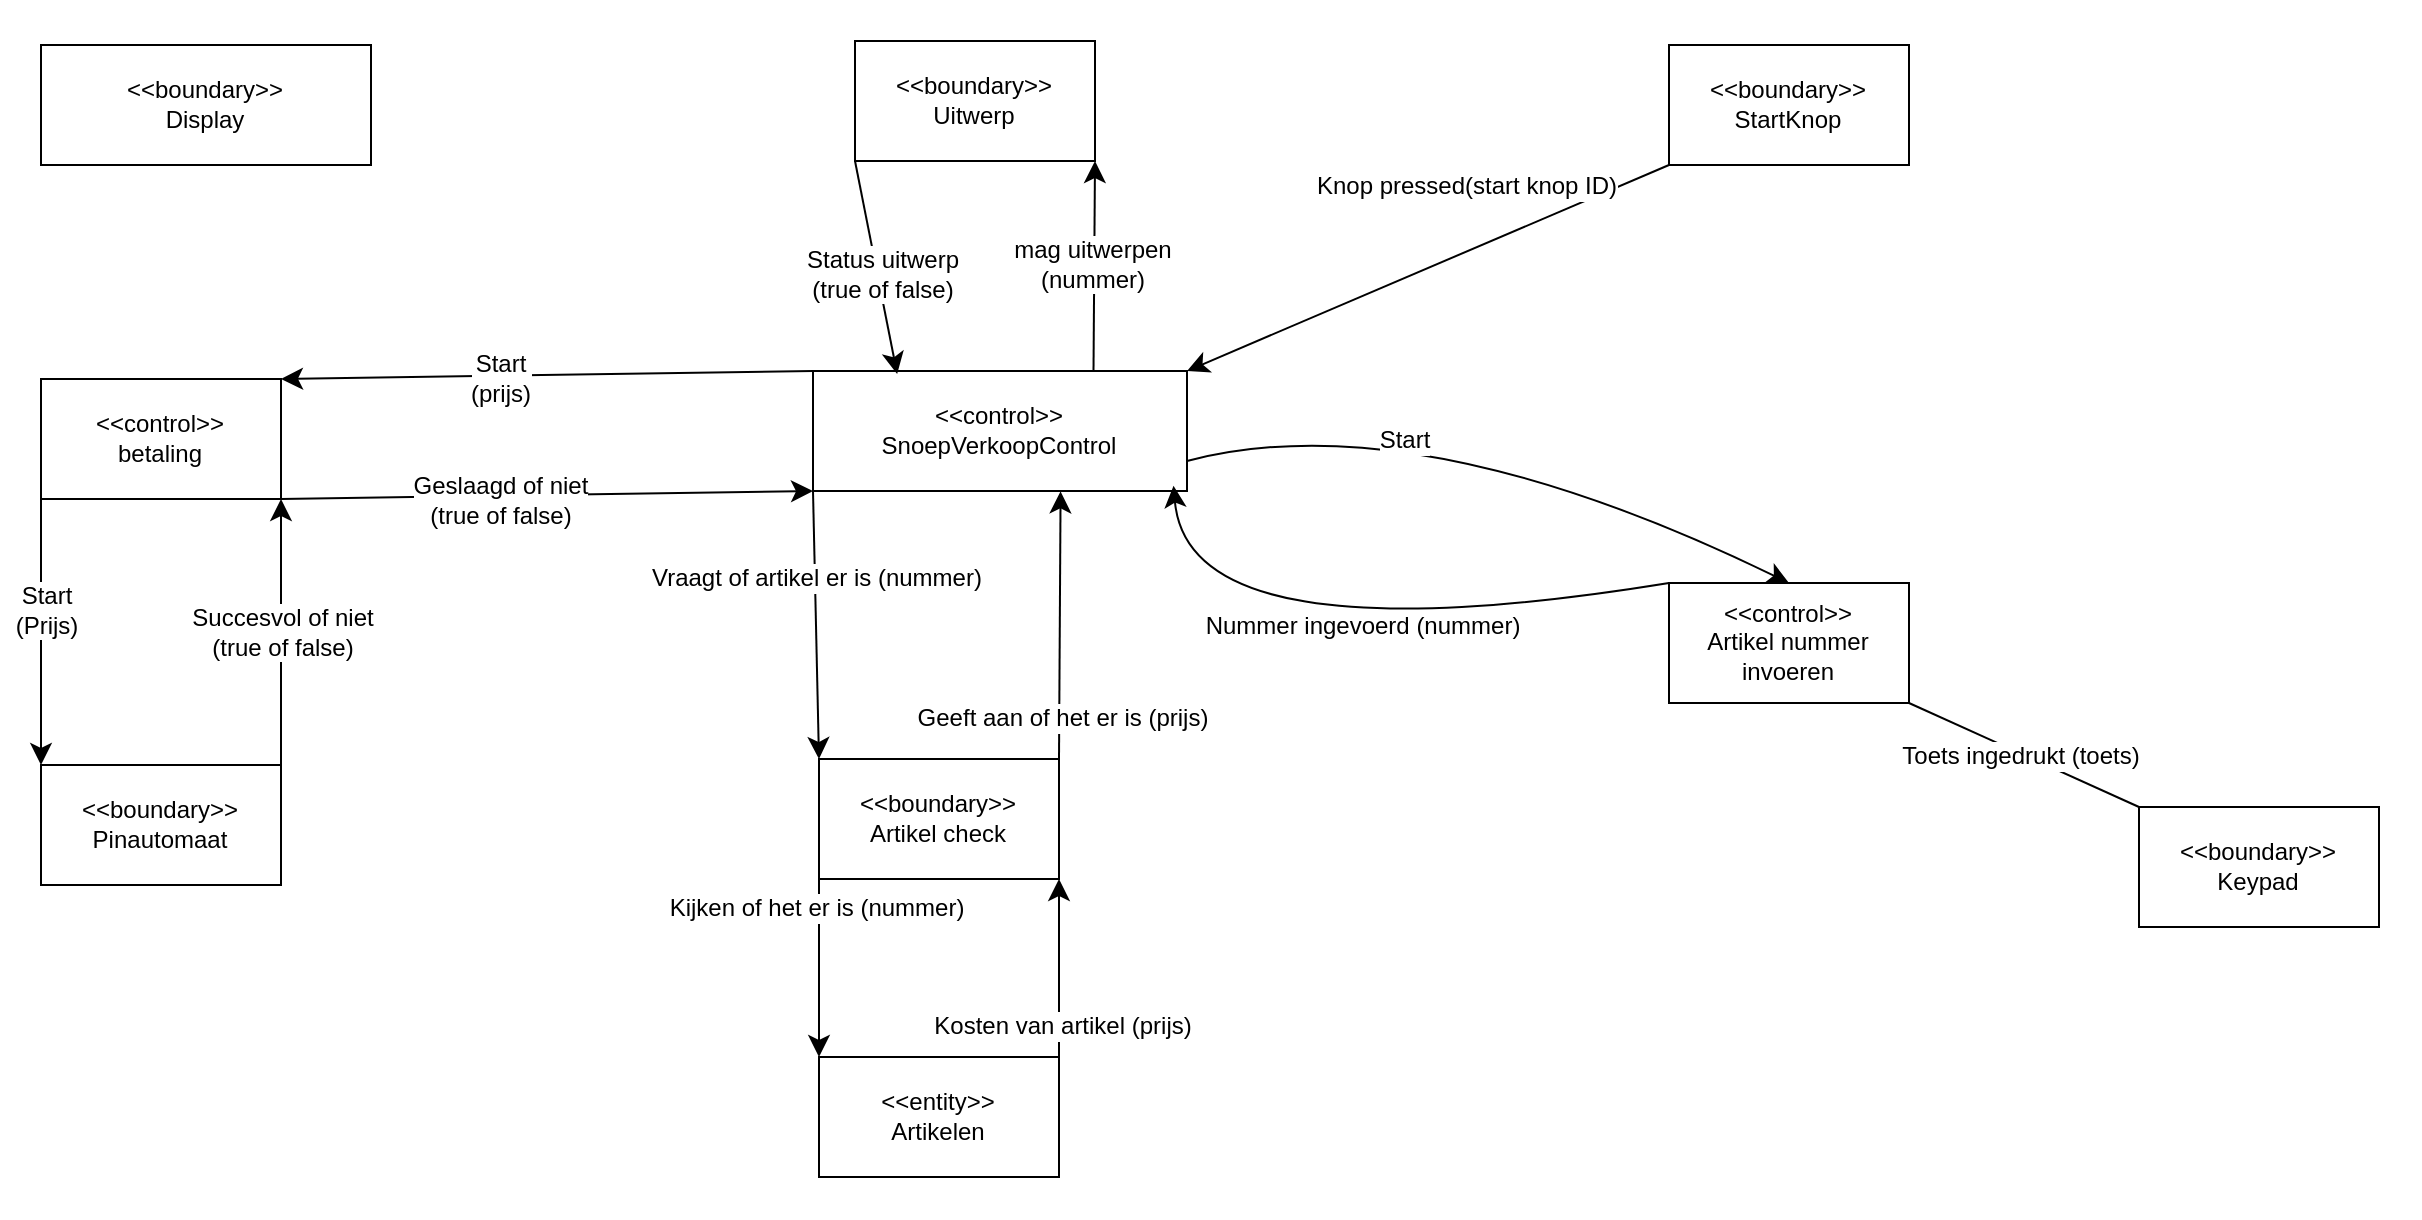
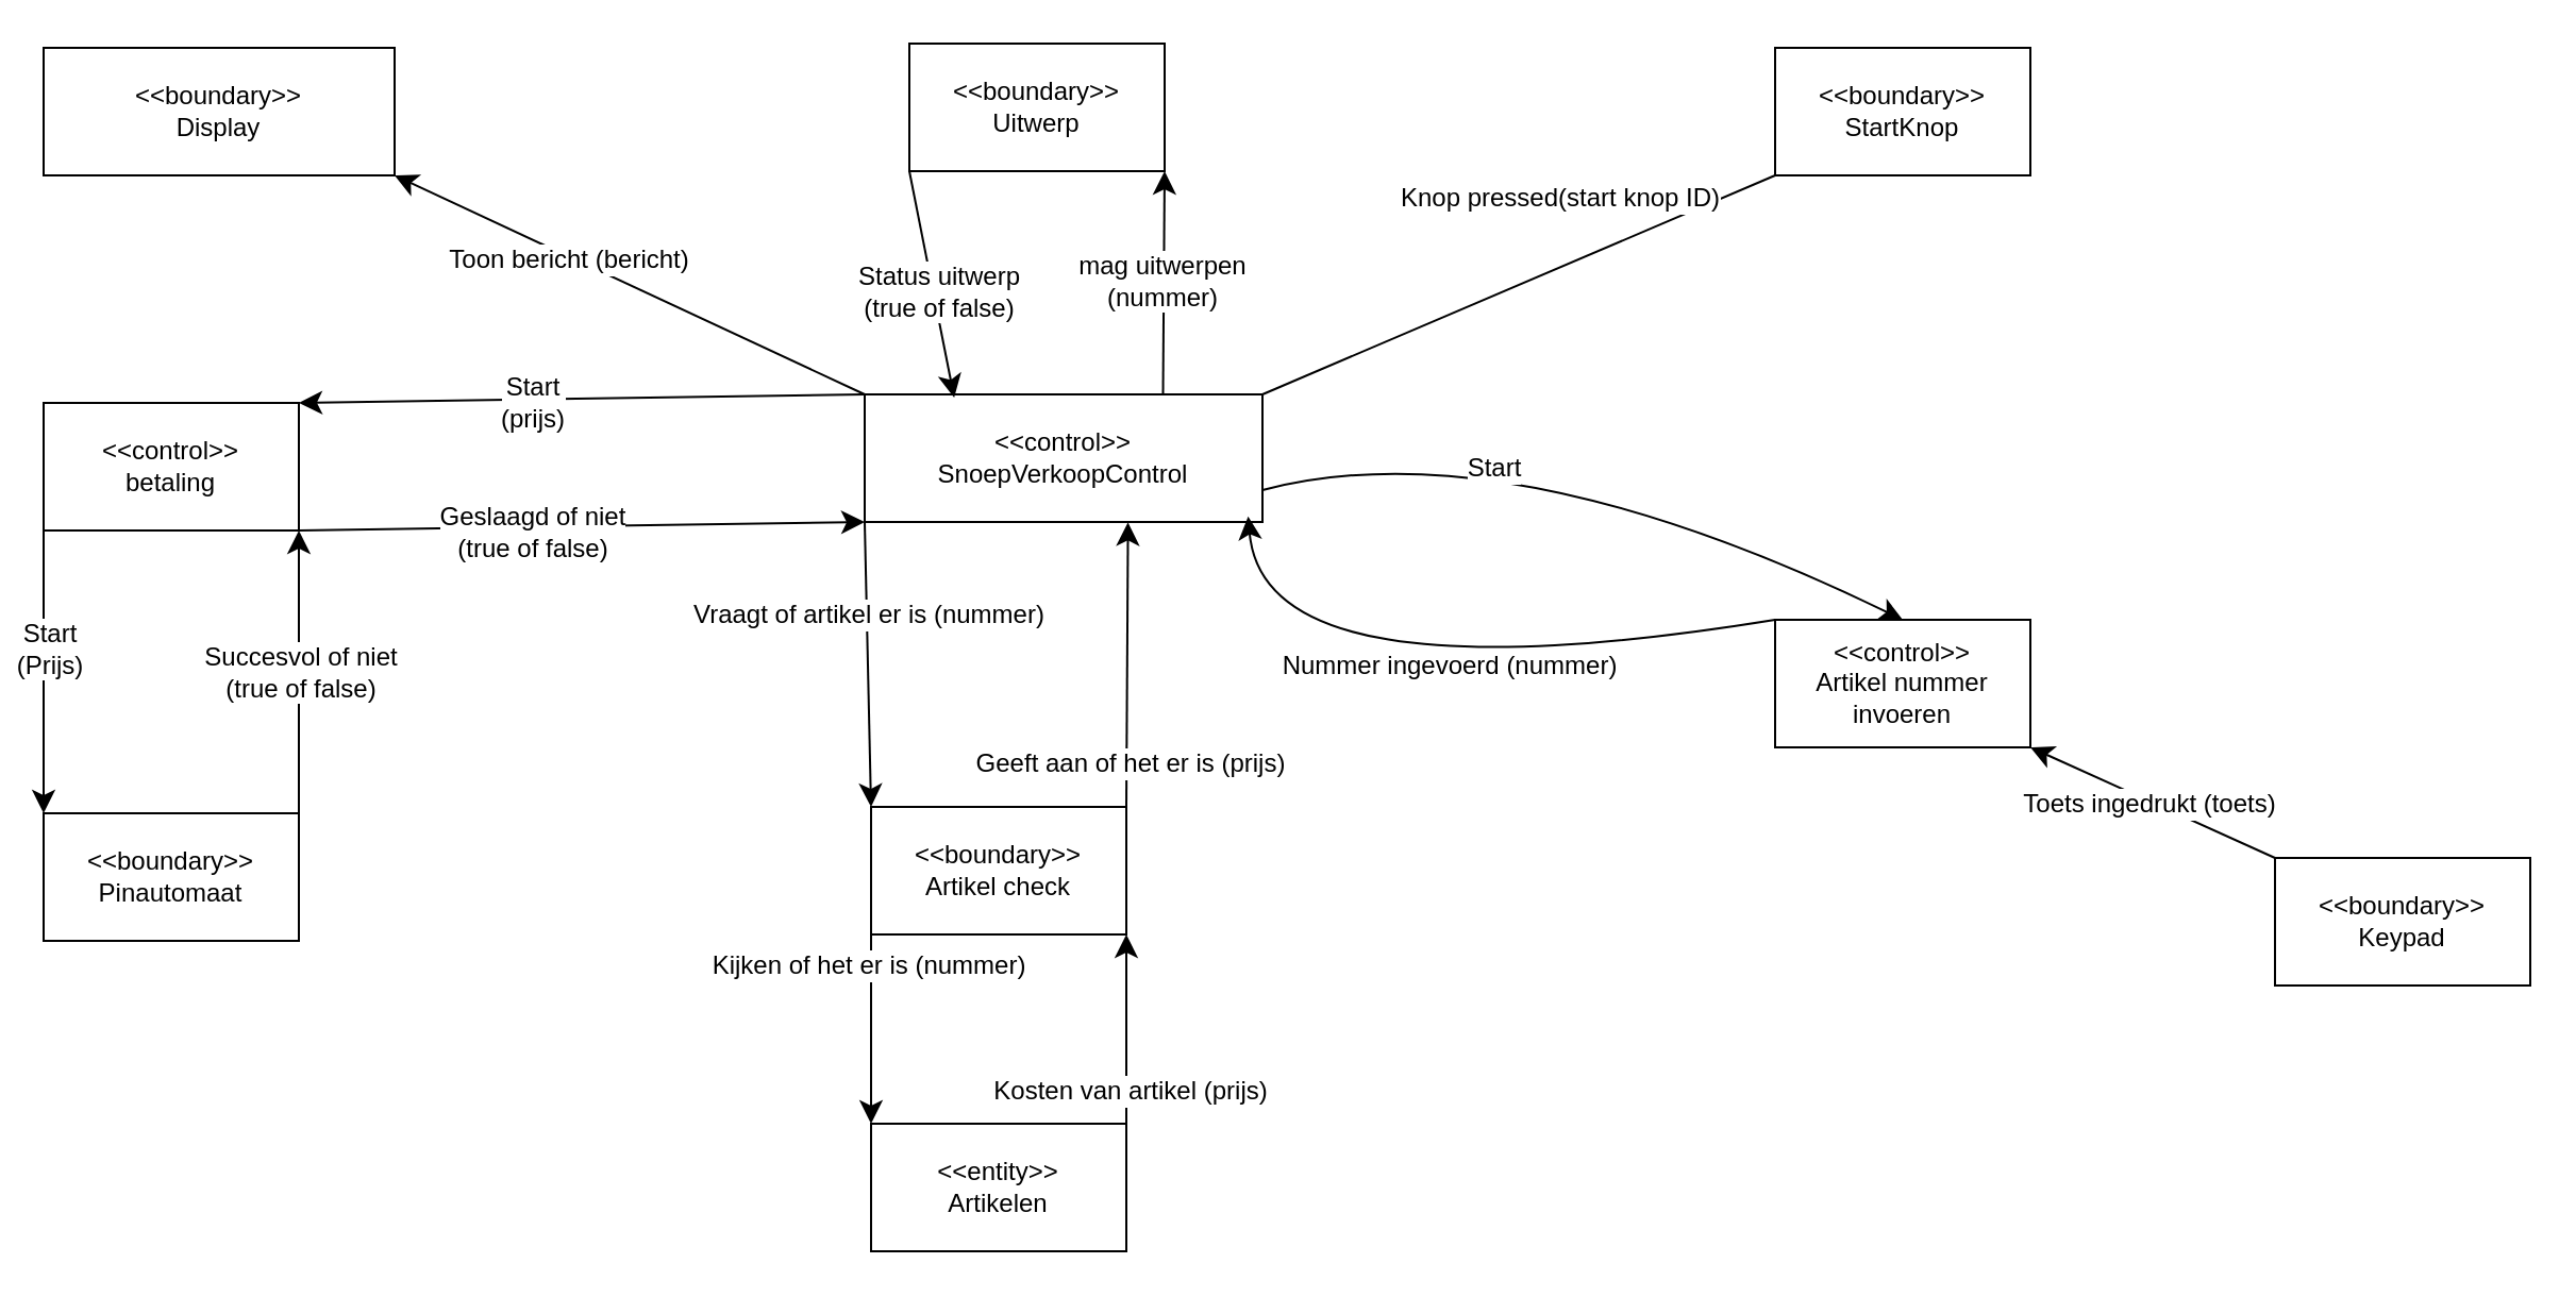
+ <mxCell id="5" style="edgeStyle=none;curved=1;rounded=0;orthogonalLoop=1;jettySize=auto;html=1;exitX=0;exitY=0;exitDx=0;exitDy=0;entryX=1;entryY=1;entryDx=0;entryDy=0;fontSize=12;startSize=8;endSize=8;" edge="1" parent="1" source="13" target="14"><mxGeometry relative="1" as="geometry" /></mxCell>
+ <mxCell id="6" value="Toon bericht (bericht)" style="edgeLabel;html=1;align=center;verticalAlign=middle;resizable=0;points=[];fontSize=12;" vertex="1" connectable="0" parent="5"><mxGeometry x="0.257" y="1" relative="1" as="geometry"><mxPoint as="offset" /></mxGeometry></mxCell>
- <mxCell id="2" style="edgeStyle=none;curved=1;rounded=0;orthogonalLoop=1;jettySize=auto;html=1;exitX=0;exitY=1;exitDx=0;exitDy=0;entryX=1;entryY=0;entryDx=0;entryDy=0;fontSize=12;startSize=8;endSize=8;" edge="1" parent="1" source="4" target="13"><mxGeometry relative="1" as="geometry" /></mxCell>
+ <mxCell id="2" style="edgeStyle=none;curved=1;rounded=0;orthogonalLoop=1;jettySize=auto;html=1;exitX=0;exitY=1;exitDx=0;exitDy=0;entryX=1;entryY=0;entryDx=0;entryDy=0;fontSize=12;startSize=8;endSize=8;endArrow=none;" edge="1" parent="1" source="4" target="13"><mxGeometry relative="1" as="geometry" /></mxCell>
- <mxCell id="15" style="edgeStyle=none;curved=1;rounded=0;orthogonalLoop=1;jettySize=auto;html=1;exitX=0;exitY=0;exitDx=0;exitDy=0;entryX=1;entryY=1;entryDx=0;entryDy=0;fontSize=12;startSize=8;endSize=8;endArrow=none;" edge="1" parent="1" source="17" target="18"><mxGeometry relative="1" as="geometry" /></mxCell>
+ <mxCell id="15" style="edgeStyle=none;curved=1;rounded=0;orthogonalLoop=1;jettySize=auto;html=1;exitX=0;exitY=0;exitDx=0;exitDy=0;entryX=1;entryY=1;entryDx=0;entryDy=0;fontSize=12;startSize=8;endSize=8;" edge="1" parent="1" source="17" target="18"><mxGeometry relative="1" as="geometry" /></mxCell>
